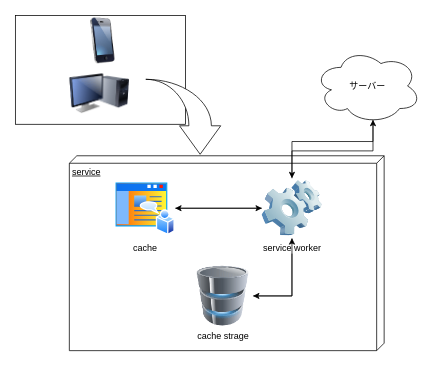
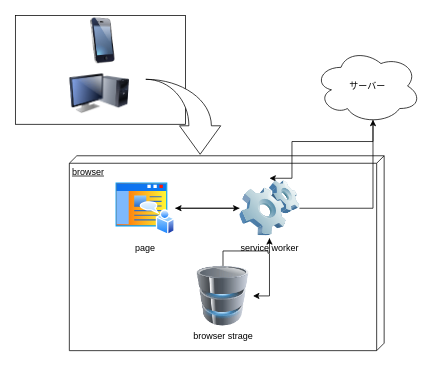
- <mxCell id="3" value="service" style="verticalAlign=top;align=left;spacingTop=8;spacingLeft=2;spacingRight=12;shape=cube;size=10;direction=south;fontStyle=4;html=1;whiteSpace=wrap;" vertex="1" parent="1"><mxGeometry x="92" y="207" width="420" height="260" as="geometry" /></mxCell>
+ <mxCell id="3" value="browser" style="verticalAlign=top;align=left;spacingTop=8;spacingLeft=2;spacingRight=12;shape=cube;size=10;direction=south;fontStyle=4;html=1;whiteSpace=wrap;" vertex="1" parent="1"><mxGeometry x="92" y="207" width="420" height="260" as="geometry" /></mxCell>
- <mxCell id="9" value="service worker" style="image;html=1;image=img/lib/clip_art/computers/Software_128x128.png" vertex="1" parent="1"><mxGeometry x="349" y="237" width="80" height="80" as="geometry" /></mxCell>
+ <mxCell id="9" value="service worker" style="image;html=1;image=img/lib/clip_art/computers/Software_128x128.png" vertex="1" parent="1"><mxGeometry x="319" y="237" width="80" height="80" as="geometry" /></mxCell>
- <mxCell id="14" value="cache" style="image;aspect=fixed;perimeter=ellipsePerimeter;html=1;align=center;shadow=0;dashed=0;spacingTop=3;image=img/lib/active_directory/home_page.svg;" vertex="1" parent="1"><mxGeometry x="152" y="240.5" width="81.11" height="73" as="geometry" /></mxCell>
+ <mxCell id="14" value="page" style="image;aspect=fixed;perimeter=ellipsePerimeter;html=1;align=center;shadow=0;dashed=0;spacingTop=3;image=img/lib/active_directory/home_page.svg;" vertex="1" parent="1"><mxGeometry x="152" y="240.5" width="81.11" height="73" as="geometry" /></mxCell>
- <mxCell id="12" value="cache strage" style="image;html=1;image=img/lib/clip_art/computers/Database_128x128.png" vertex="1" parent="1"><mxGeometry x="257" y="354" width="80" height="80" as="geometry" /></mxCell>
+ <mxCell id="12" value="browser strage" style="image;html=1;image=img/lib/clip_art/computers/Database_128x128.png" vertex="1" parent="1"><mxGeometry x="257" y="354" width="80" height="80" as="geometry" /></mxCell>
